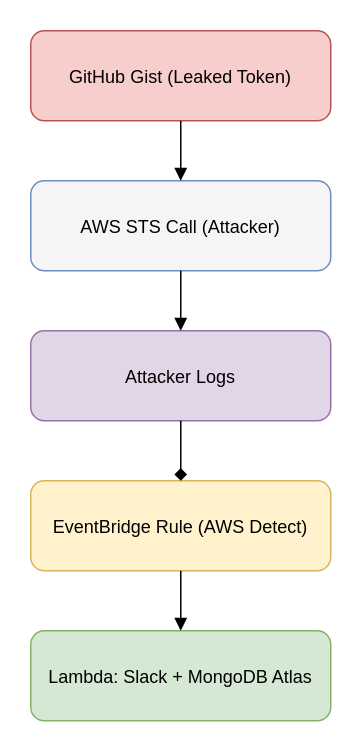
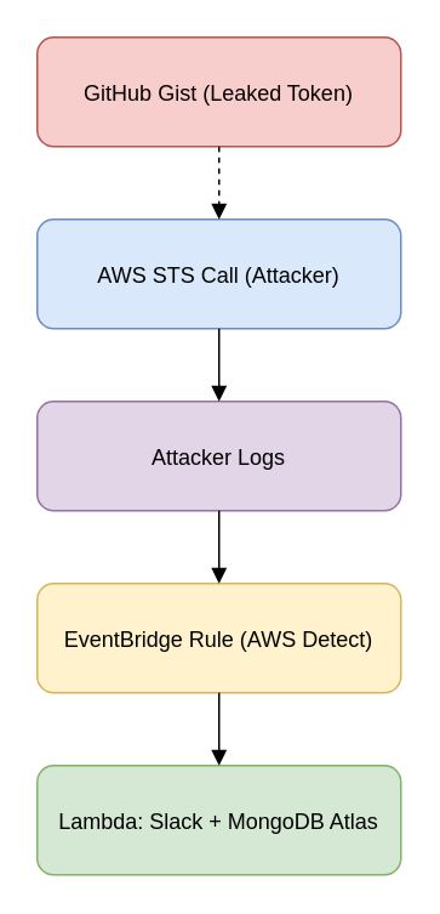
- <mxCell id="7" style="endArrow=block;strokeColor=#000000;" edge="1" source="2" target="3" parent="1"><mxGeometry relative="1" as="geometry" /></mxCell>
+ <mxCell id="7" style="endArrow=block;strokeColor=#000000;dashed=1;" edge="1" source="2" target="3" parent="1"><mxGeometry relative="1" as="geometry" /></mxCell>
- <mxCell id="3" value="AWS STS Call (Attacker)" style="rounded=1;fillColor=#f5f5f5;strokeColor=#6c8ebf;" vertex="1" parent="1"><mxGeometry x="20" y="120" width="200" height="60" as="geometry" /></mxCell>
+ <mxCell id="3" value="AWS STS Call (Attacker)" style="rounded=1;fillColor=#dae8fc;strokeColor=#6c8ebf;" vertex="1" parent="1"><mxGeometry x="20" y="120" width="200" height="60" as="geometry" /></mxCell>
- <mxCell id="9" style="endArrow=diamond;strokeColor=#000000;" edge="1" source="4" target="5" parent="1"><mxGeometry relative="1" as="geometry" /></mxCell>
+ <mxCell id="9" style="endArrow=block;strokeColor=#000000;" edge="1" source="4" target="5" parent="1"><mxGeometry relative="1" as="geometry" /></mxCell>
